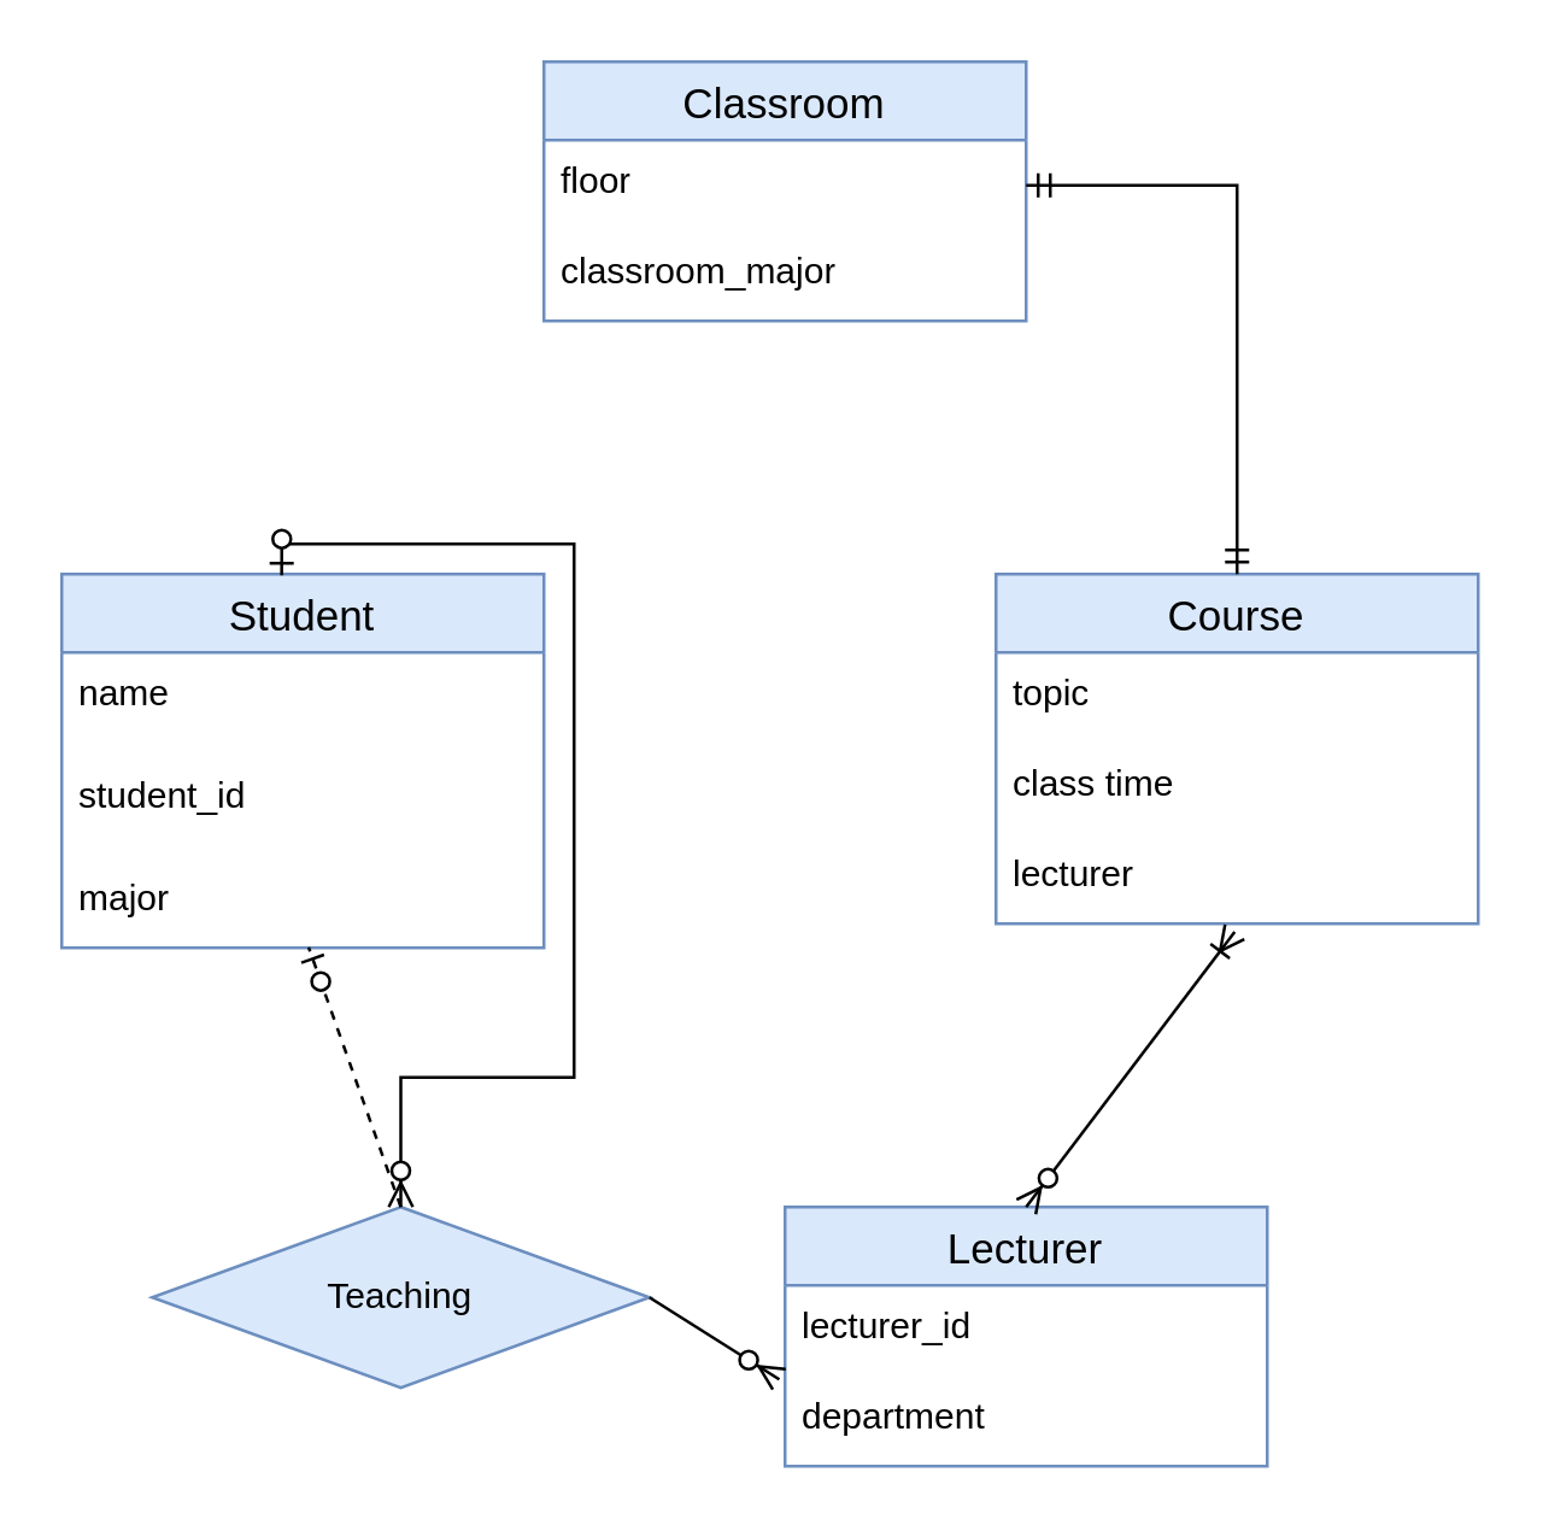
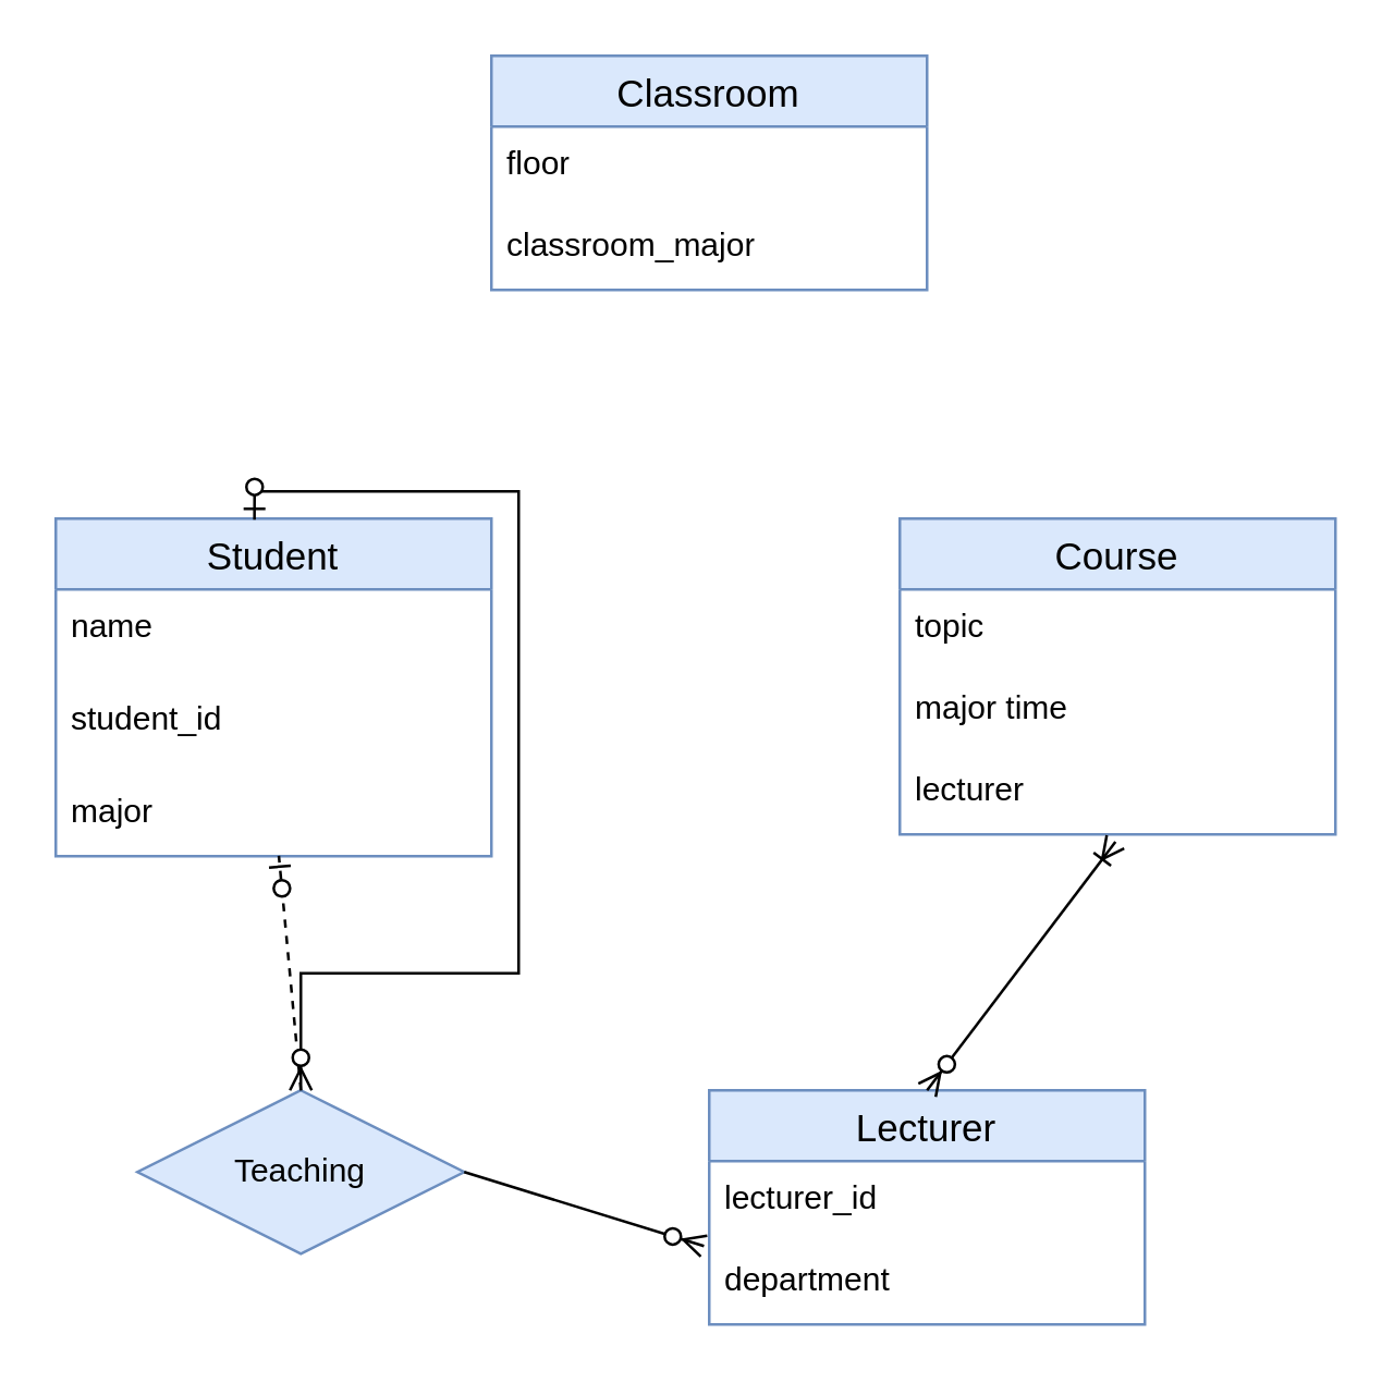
- <mxCell id="16" value="" style="edgeStyle=orthogonalEdgeStyle;fontSize=12;html=1;endArrow=ERmandOne;startArrow=ERmandOne;rounded=0;exitX=1;exitY=0.5;exitDx=0;exitDy=0;entryX=0.5;entryY=0;entryDx=0;entryDy=0;" edge="1" parent="1" source="11" target="6"><mxGeometry width="100" height="100" relative="1" as="geometry"><mxPoint x="360" y="20" as="sourcePoint" /><mxPoint x="440" y="110" as="targetPoint" /></mxGeometry></mxCell>
- <mxCell id="8" value="class time" style="text;strokeColor=none;fillColor=none;spacingLeft=4;spacingRight=4;overflow=hidden;rotatable=0;points=[[0,0.5],[1,0.5]];portConstraint=eastwest;fontSize=12;whiteSpace=wrap;html=1;" vertex="1" parent="6"><mxGeometry y="56" width="160" height="30" as="geometry" /></mxCell>
+ <mxCell id="8" value="major time" style="text;strokeColor=none;fillColor=none;spacingLeft=4;spacingRight=4;overflow=hidden;rotatable=0;points=[[0,0.5],[1,0.5]];portConstraint=eastwest;fontSize=12;whiteSpace=wrap;html=1;" vertex="1" parent="6"><mxGeometry y="56" width="160" height="30" as="geometry" /></mxCell>
- <mxCell id="17" value="Teaching" style="shape=rhombus;perimeter=rhombusPerimeter;whiteSpace=wrap;html=1;align=center;fillColor=#dae8fc;strokeColor=#6c8ebf;" vertex="1" parent="1"><mxGeometry x="50" y="400" width="165" height="60" as="geometry" /></mxCell>
+ <mxCell id="17" value="Teaching" style="shape=rhombus;perimeter=rhombusPerimeter;whiteSpace=wrap;html=1;align=center;fillColor=#dae8fc;strokeColor=#6c8ebf;" vertex="1" parent="1"><mxGeometry x="50" y="400" width="120" height="60" as="geometry" /></mxCell>
